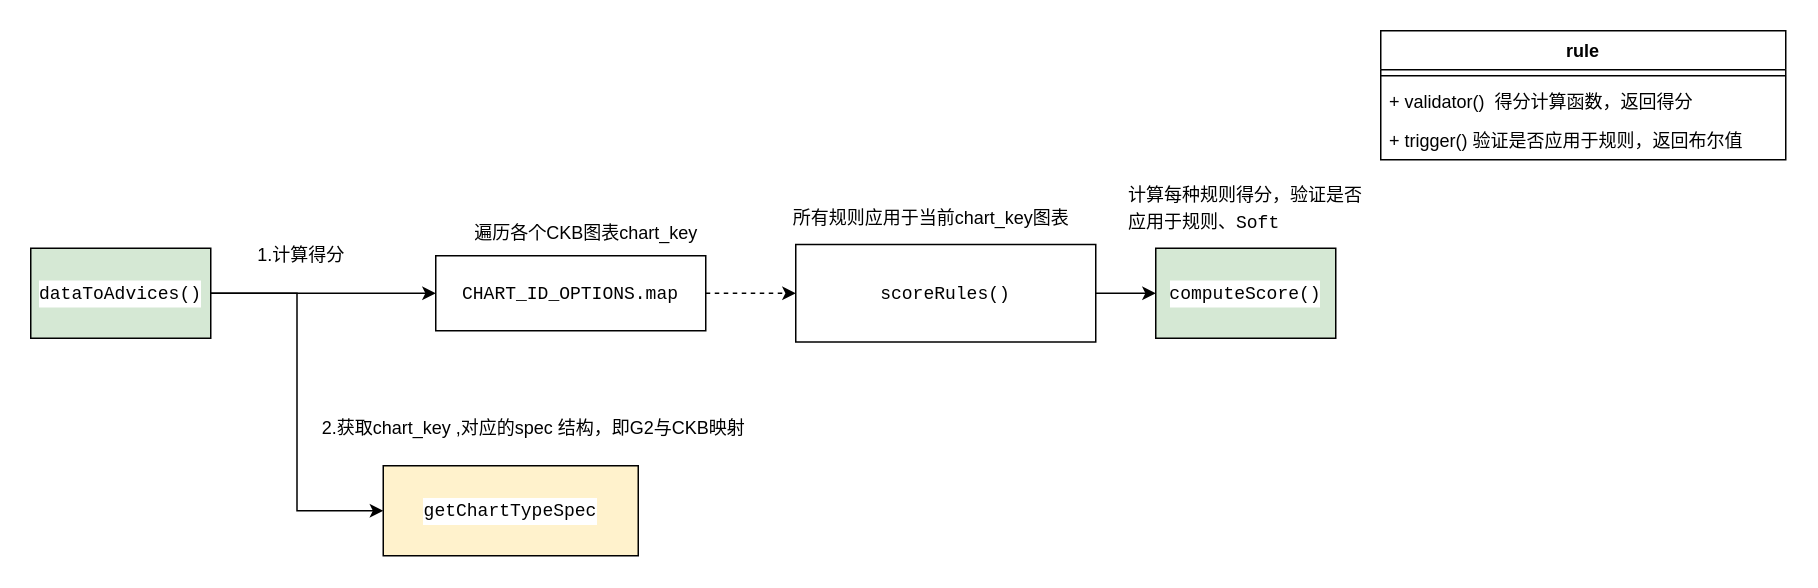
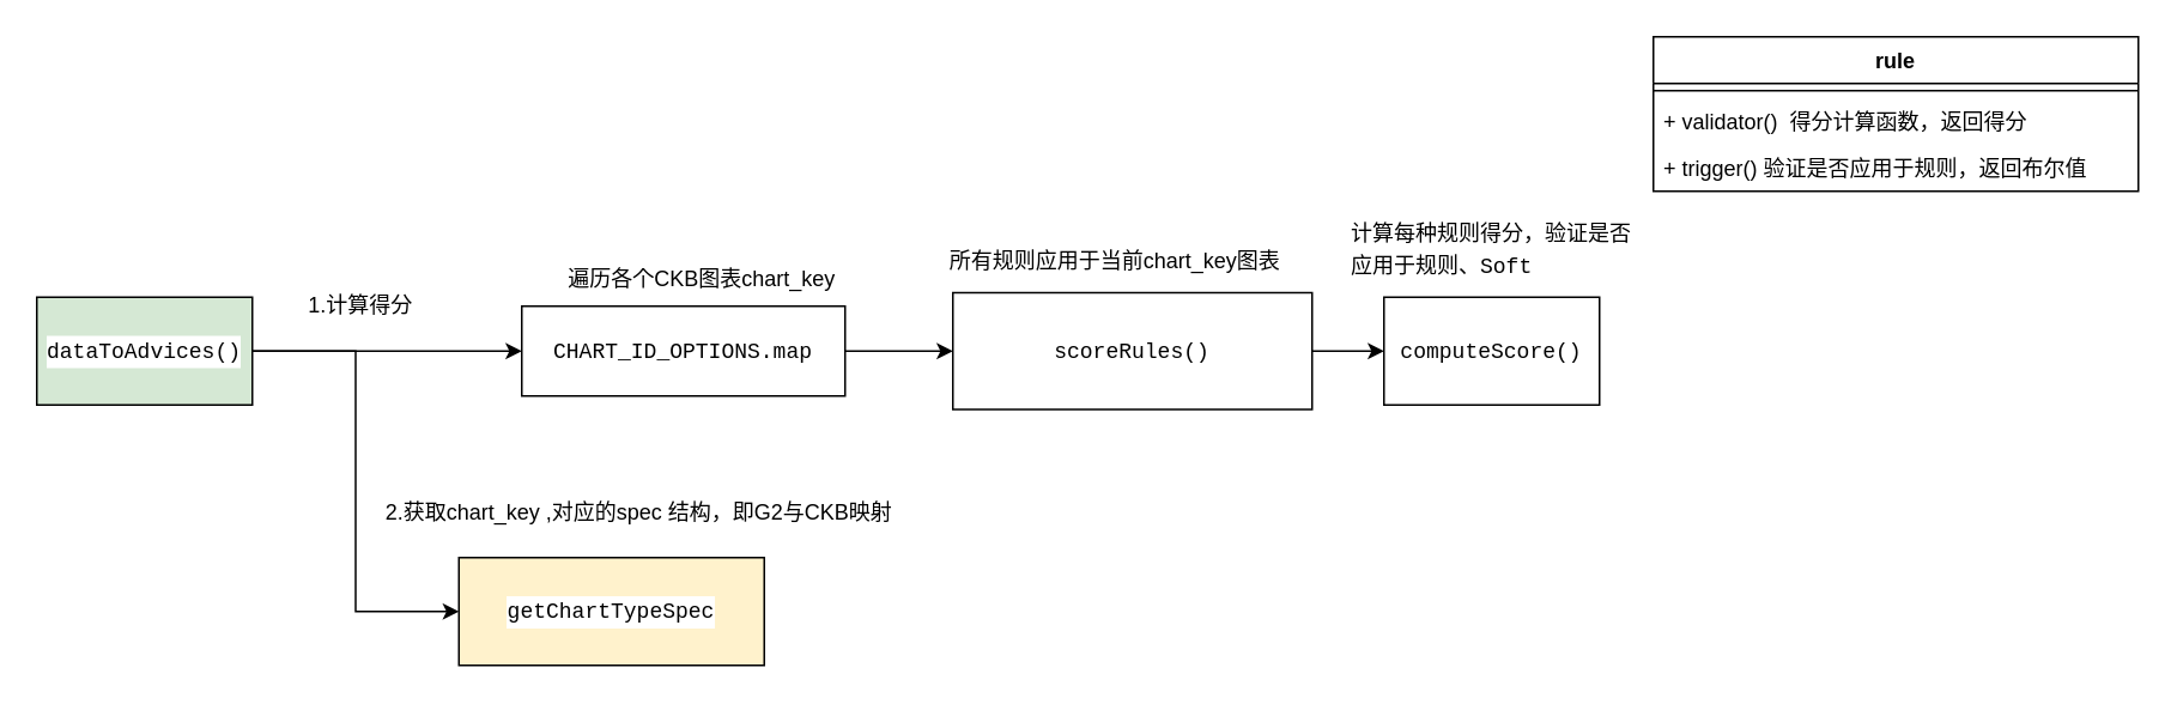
- <mxCell id="5" style="edgeStyle=orthogonalEdgeStyle;rounded=0;orthogonalLoop=1;jettySize=auto;html=1;exitX=1;exitY=0.5;exitDx=0;exitDy=0;entryX=0;entryY=0.5;entryDx=0;entryDy=0;dashed=1;" edge="1" parent="1" source="6" target="9"><mxGeometry relative="1" as="geometry" /></mxCell>
+ <mxCell id="5" style="edgeStyle=orthogonalEdgeStyle;rounded=0;orthogonalLoop=1;jettySize=auto;html=1;exitX=1;exitY=0.5;exitDx=0;exitDy=0;entryX=0;entryY=0.5;entryDx=0;entryDy=0;" edge="1" parent="1" source="6" target="9"><mxGeometry relative="1" as="geometry" /></mxCell>
- <mxCell id="12" value="&lt;div style=&quot;background-color: rgb(255, 255, 255); font-family: Menlo, Monaco, &amp;quot;Courier New&amp;quot;, monospace; line-height: 18px;&quot;&gt;computeScore()&lt;/div&gt;" style="rounded=0;whiteSpace=wrap;html=1;fillColor=#d5e8d4;" vertex="1" parent="1"><mxGeometry x="770" y="165" width="120" height="60" as="geometry" /></mxCell>
+ <mxCell id="12" value="&lt;div style=&quot;background-color: rgb(255, 255, 255); font-family: Menlo, Monaco, &amp;quot;Courier New&amp;quot;, monospace; line-height: 18px;&quot;&gt;computeScore()&lt;/div&gt;" style="rounded=0;whiteSpace=wrap;html=1;" vertex="1" parent="1"><mxGeometry x="770" y="165" width="120" height="60" as="geometry" /></mxCell>
